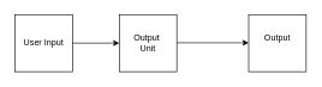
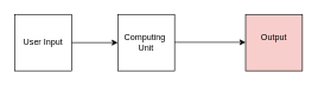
- <mxCell id="4" value="Output&amp;nbsp;&lt;div&gt;Unit&lt;/div&gt;" style="whiteSpace=wrap;html=1;aspect=fixed;" vertex="1" parent="1"><mxGeometry x="165" y="20" width="80" height="80" as="geometry" /></mxCell>
+ <mxCell id="4" value="Computing&amp;nbsp;&lt;div&gt;Unit&lt;/div&gt;" style="whiteSpace=wrap;html=1;aspect=fixed;" vertex="1" parent="1"><mxGeometry x="165" y="20" width="80" height="80" as="geometry" /></mxCell>
- <mxCell id="6" value="Output&lt;div&gt;&lt;br&gt;&lt;/div&gt;" style="whiteSpace=wrap;html=1;aspect=fixed;align=center;" vertex="1" parent="1"><mxGeometry x="345" y="20" width="80" height="80" as="geometry" /></mxCell>
+ <mxCell id="6" value="Output&lt;div&gt;&lt;br&gt;&lt;/div&gt;" style="whiteSpace=wrap;html=1;aspect=fixed;align=center;fillColor=#f8cecc;" vertex="1" parent="1"><mxGeometry x="345" y="20" width="80" height="80" as="geometry" /></mxCell>
